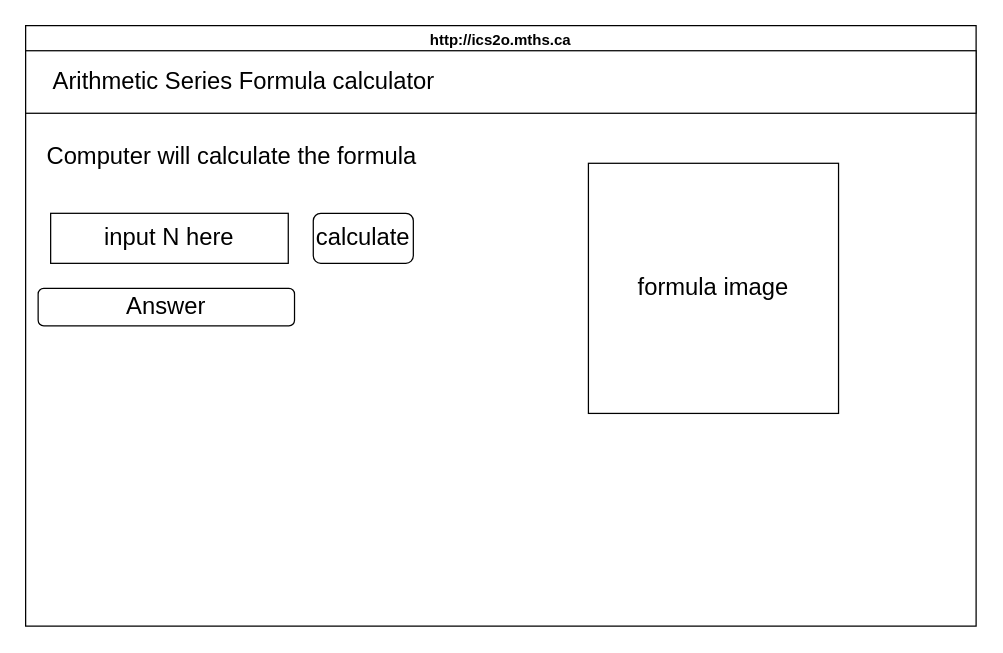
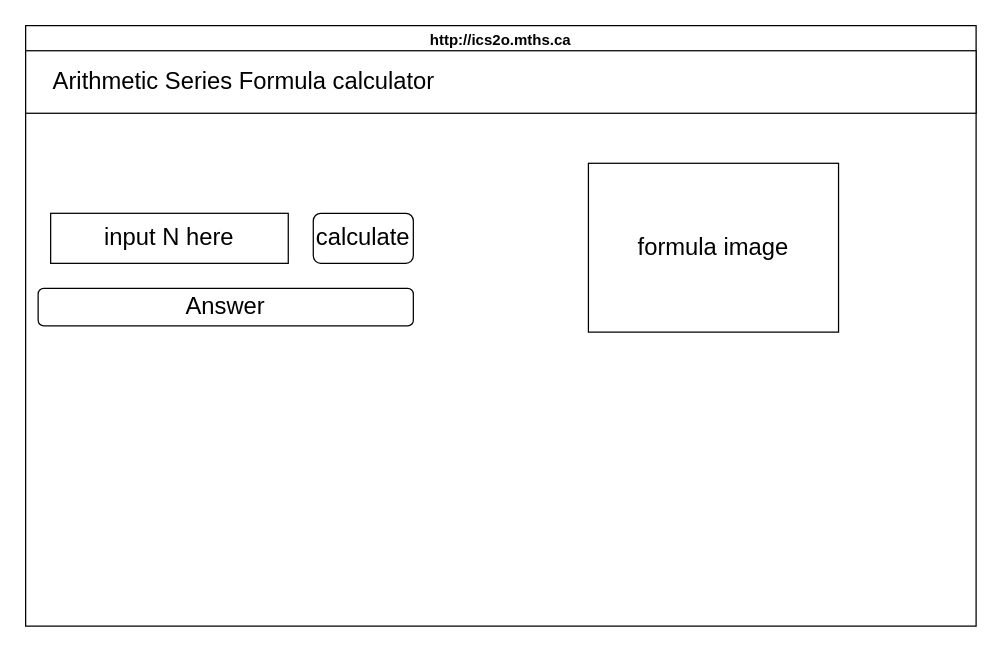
- <mxCell id="4" value="&lt;font color=&quot;#000000&quot;&gt;Computer will calculate the formula&lt;/font&gt;" style="text;html=1;strokeColor=none;fillColor=none;align=center;verticalAlign=middle;whiteSpace=wrap;rounded=0;fontSize=19;" vertex="1" parent="2"><mxGeometry x="10" y="90" width="310" height="30" as="geometry" /></mxCell>
- <mxCell id="5" value="formula image" style="whiteSpace=wrap;html=1;aspect=fixed;fontSize=19;" vertex="1" parent="2"><mxGeometry x="450" y="110" width="200" height="200" as="geometry" /></mxCell>
+ <mxCell id="5" value="formula image" style="whiteSpace=wrap;html=1;aspect=fixed;fontSize=19;" vertex="1" parent="2"><mxGeometry x="450" y="110" width="200" height="135" as="geometry" /></mxCell>
- <mxCell id="8" value="Answer" style="rounded=1;whiteSpace=wrap;html=1;fontSize=19;fontColor=#000000;fillColor=none;" vertex="1" parent="2"><mxGeometry x="10" y="210" width="205" height="30" as="geometry" /></mxCell>
+ <mxCell id="8" value="Answer" style="rounded=1;whiteSpace=wrap;html=1;fontSize=19;fontColor=#000000;fillColor=none;" vertex="1" parent="2"><mxGeometry x="10" y="210" width="300" height="30" as="geometry" /></mxCell>
